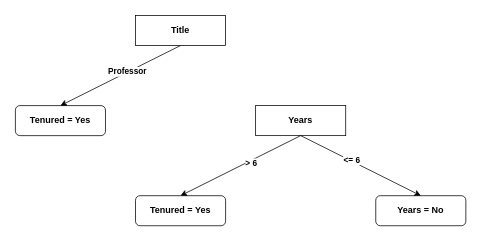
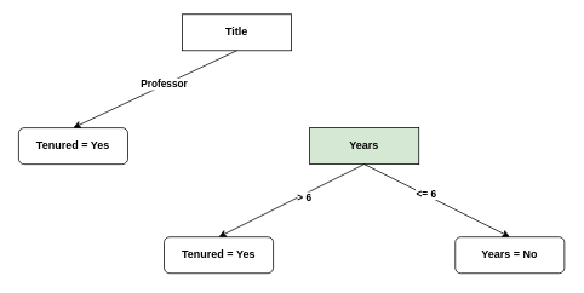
- <mxCell id="2" value="&lt;b&gt;Title&lt;/b&gt;" style="rounded=0;whiteSpace=wrap;html=1;" vertex="1" parent="1"><mxGeometry x="180" y="20" width="120" height="40" as="geometry" /></mxCell>
+ <mxCell id="2" value="&lt;b&gt;Title&lt;/b&gt;" style="rounded=0;whiteSpace=wrap;html=1;" vertex="1" parent="1"><mxGeometry x="200" y="15" width="120" height="40" as="geometry" /></mxCell>
- <mxCell id="3" value="&lt;b&gt;Years&lt;/b&gt;" style="rounded=0;whiteSpace=wrap;html=1;" vertex="1" parent="1"><mxGeometry x="340" y="140" width="120" height="40" as="geometry" /></mxCell>
+ <mxCell id="3" value="&lt;b&gt;Years&lt;/b&gt;" style="rounded=0;whiteSpace=wrap;html=1;fillColor=#d5e8d4;" vertex="1" parent="1"><mxGeometry x="340" y="140" width="120" height="40" as="geometry" /></mxCell>
